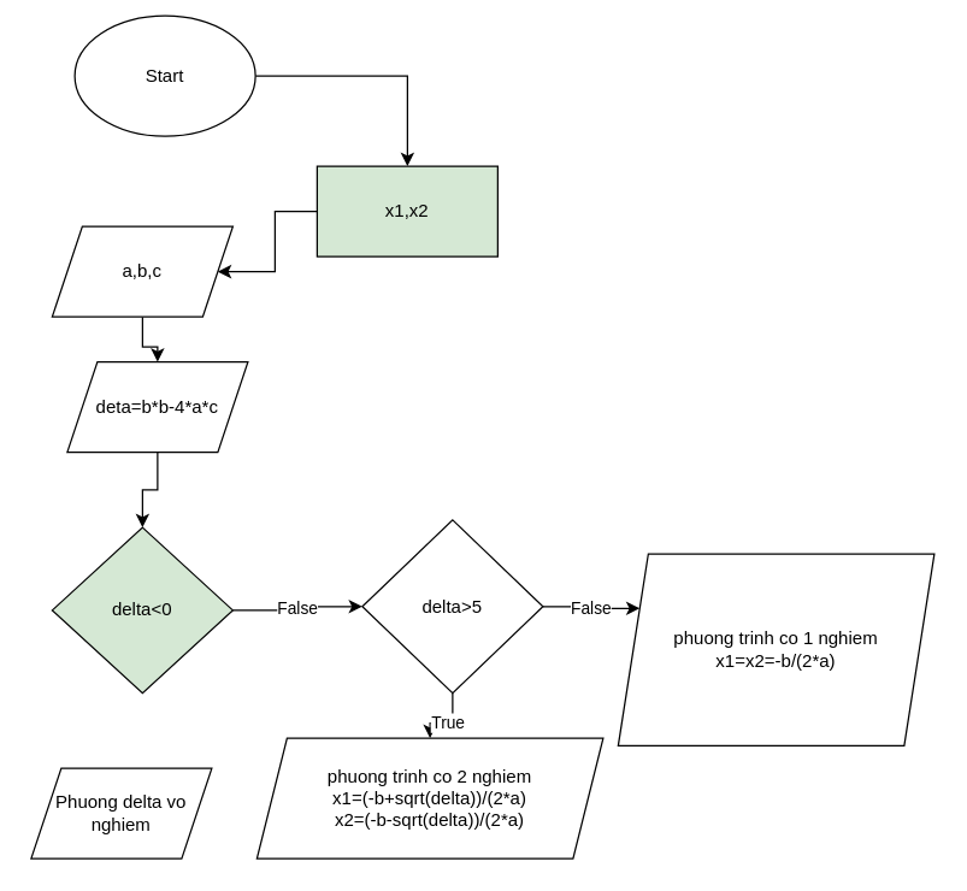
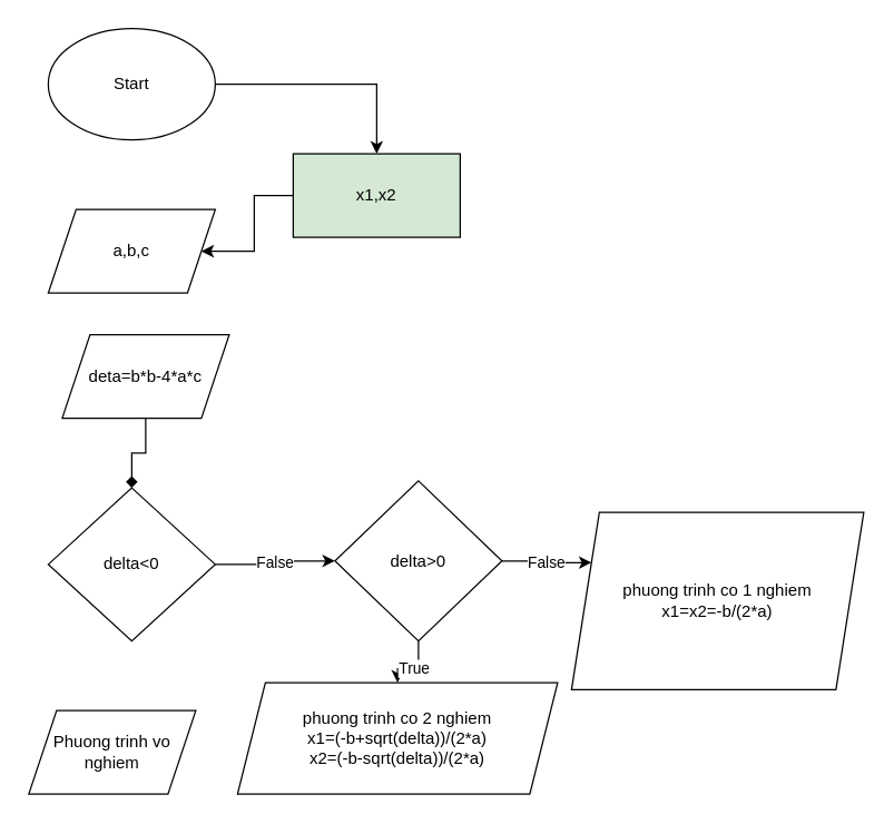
- <mxCell id="3" value="Start" style="ellipse;whiteSpace=wrap;html=1;" parent="1" vertex="1"><mxGeometry x="49" y="10" width="120" height="80" as="geometry" /></mxCell>
+ <mxCell id="3" value="Start" style="ellipse;whiteSpace=wrap;html=1;" parent="1" vertex="1"><mxGeometry x="34" y="20" width="120" height="80" as="geometry" /></mxCell>
- <mxCell id="4" style="edgeStyle=orthogonalEdgeStyle;rounded=0;orthogonalLoop=1;jettySize=auto;html=1;" parent="1" source="5" target="9" edge="1"><mxGeometry relative="1" as="geometry" /></mxCell>
- <mxCell id="8" style="edgeStyle=orthogonalEdgeStyle;rounded=0;orthogonalLoop=1;jettySize=auto;html=1;" parent="1" source="9" target="7" edge="1"><mxGeometry relative="1" as="geometry" /></mxCell>
+ <mxCell id="8" style="edgeStyle=orthogonalEdgeStyle;rounded=0;orthogonalLoop=1;jettySize=auto;html=1;endArrow=diamond;" parent="1" source="9" target="7" edge="1"><mxGeometry relative="1" as="geometry" /></mxCell>
- <mxCell id="12" value="delta&amp;gt;5" style="rhombus;whiteSpace=wrap;html=1;" parent="1" vertex="1"><mxGeometry x="240" y="345" width="120" height="115" as="geometry" /></mxCell>
+ <mxCell id="12" value="delta&amp;gt;0" style="rhombus;whiteSpace=wrap;html=1;" parent="1" vertex="1"><mxGeometry x="240" y="345" width="120" height="115" as="geometry" /></mxCell>
- <mxCell id="7" value="delta&amp;lt;0" style="rhombus;whiteSpace=wrap;html=1;fillColor=#d5e8d4;" parent="1" vertex="1"><mxGeometry x="34" y="350" width="120" height="110" as="geometry" /></mxCell>
+ <mxCell id="7" value="delta&amp;lt;0" style="rhombus;whiteSpace=wrap;html=1;" parent="1" vertex="1"><mxGeometry x="34" y="350" width="120" height="110" as="geometry" /></mxCell>
- <mxCell id="13" value="Phuong delta vo nghiem" style="shape=parallelogram;perimeter=parallelogramPerimeter;whiteSpace=wrap;html=1;fixedSize=1;" parent="1" vertex="1"><mxGeometry x="20" y="510" width="120" height="60" as="geometry" /></mxCell>
+ <mxCell id="13" value="Phuong trinh vo nghiem" style="shape=parallelogram;perimeter=parallelogramPerimeter;whiteSpace=wrap;html=1;fixedSize=1;" parent="1" vertex="1"><mxGeometry x="20" y="510" width="120" height="60" as="geometry" /></mxCell>
